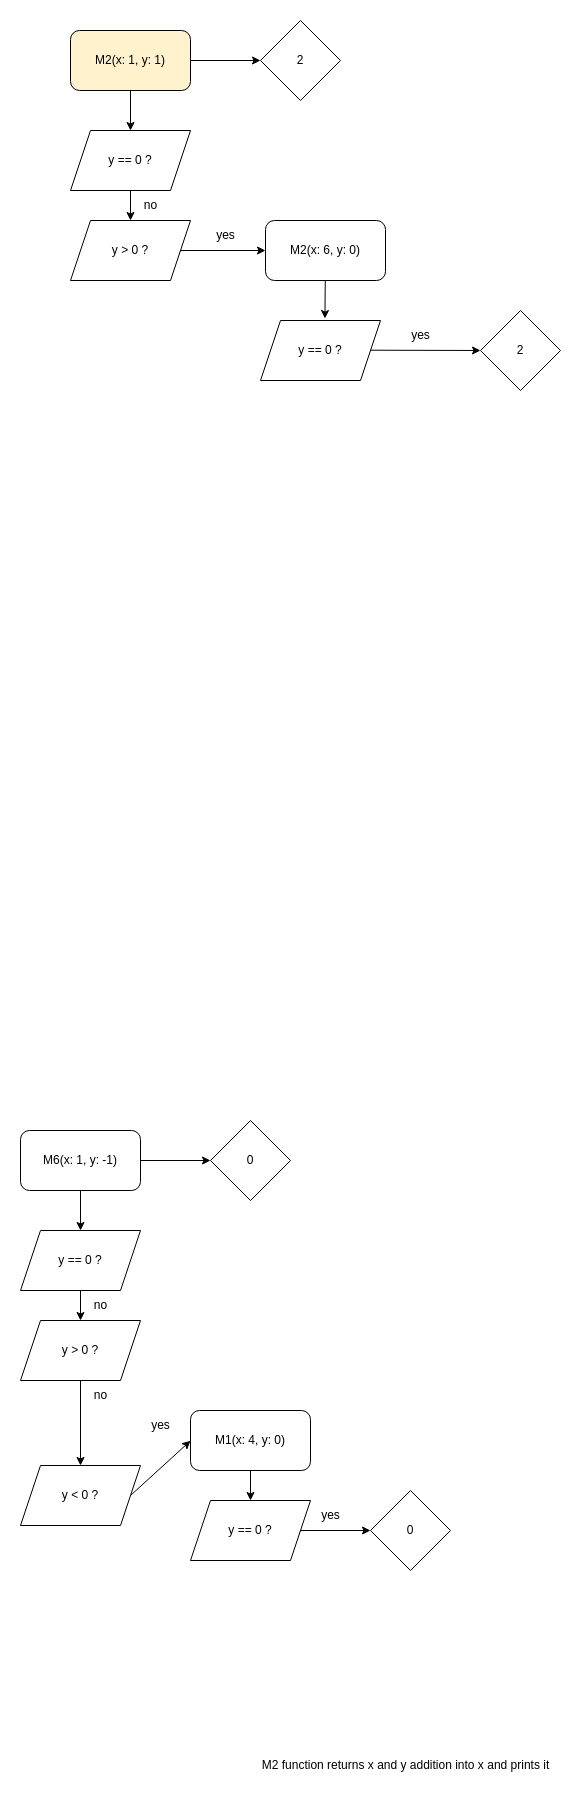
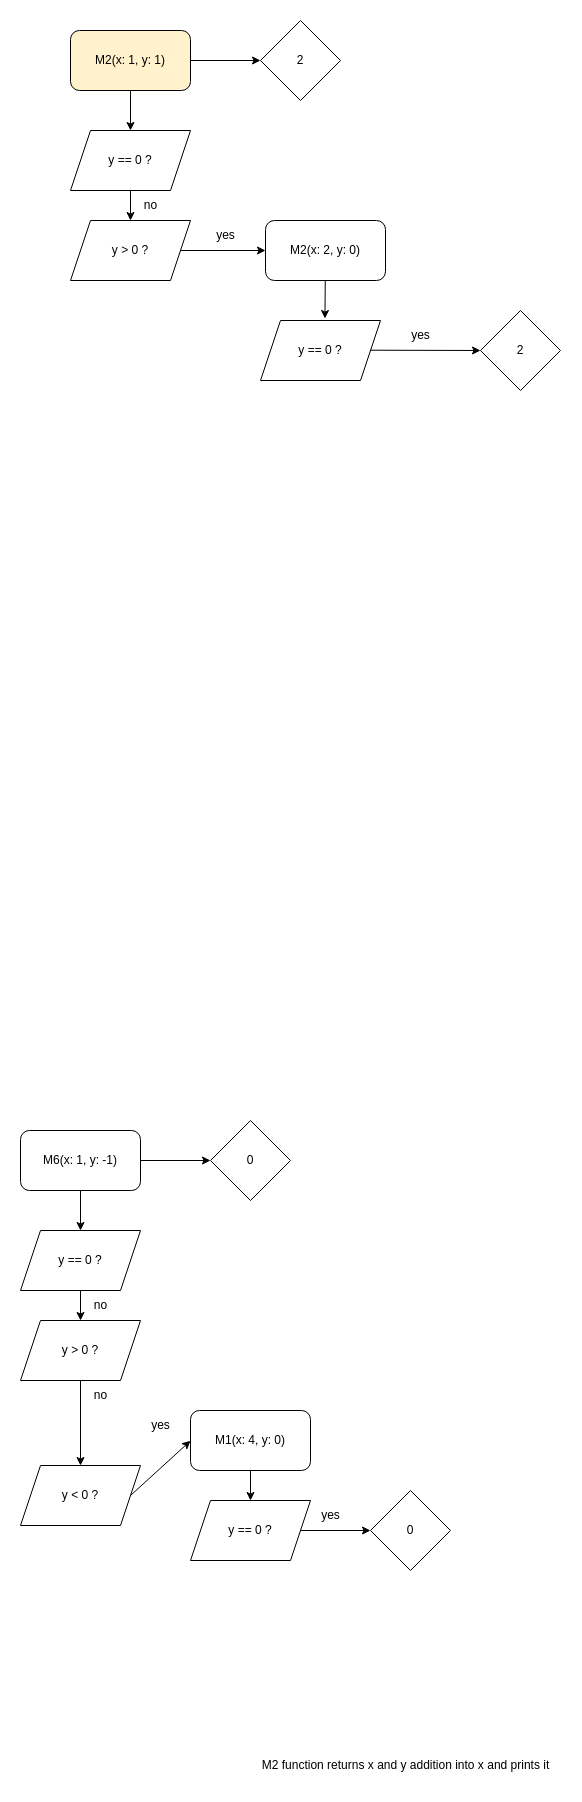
- <mxCell id="12" value="M2(x: 6, y: 0)" style="rounded=1;whiteSpace=wrap;html=1;" vertex="1" parent="1"><mxGeometry x="265" y="220" width="120" height="60" as="geometry" /></mxCell>
+ <mxCell id="12" value="M2(x: 2, y: 0)" style="rounded=1;whiteSpace=wrap;html=1;" vertex="1" parent="1"><mxGeometry x="265" y="220" width="120" height="60" as="geometry" /></mxCell>
